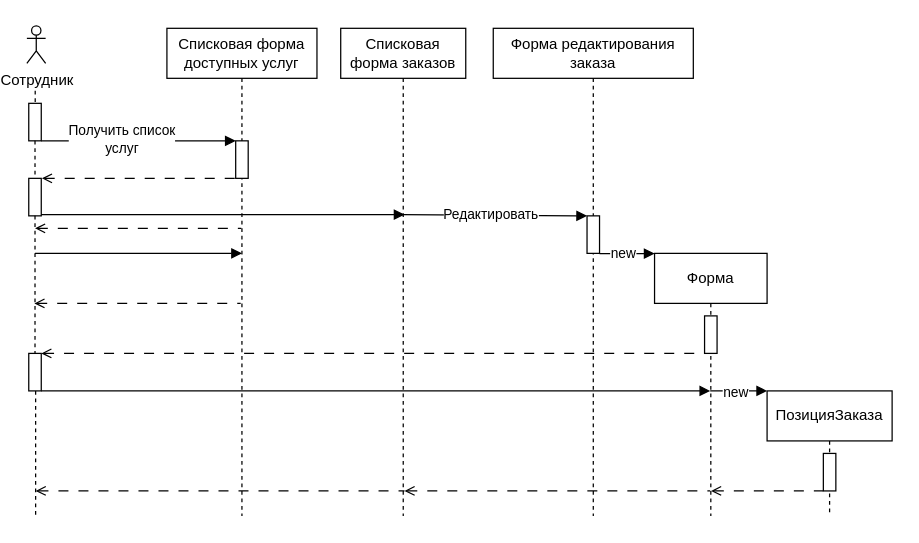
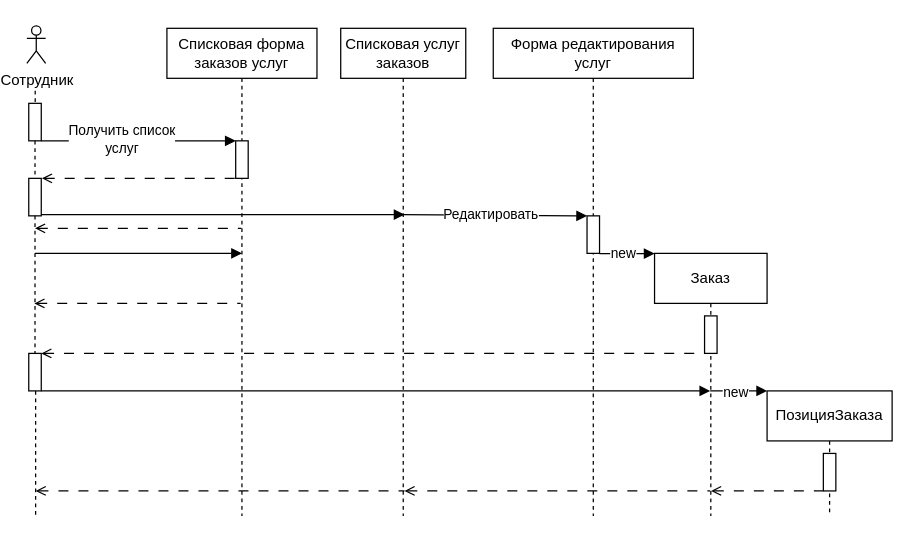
- <mxCell id="2" value="Списковая форма доступных услуг" style="shape=umlLifeline;perimeter=lifelinePerimeter;whiteSpace=wrap;html=1;container=0;dropTarget=0;collapsible=0;recursiveResize=0;outlineConnect=0;portConstraint=eastwest;newEdgeStyle={&quot;edgeStyle&quot;:&quot;elbowEdgeStyle&quot;,&quot;elbow&quot;:&quot;vertical&quot;,&quot;curved&quot;:0,&quot;rounded&quot;:0};" parent="1" vertex="1"><mxGeometry x="132" y="22" width="120" height="390" as="geometry" /></mxCell>
+ <mxCell id="2" value="Списковая форма заказов услуг" style="shape=umlLifeline;perimeter=lifelinePerimeter;whiteSpace=wrap;html=1;container=0;dropTarget=0;collapsible=0;recursiveResize=0;outlineConnect=0;portConstraint=eastwest;newEdgeStyle={&quot;edgeStyle&quot;:&quot;elbowEdgeStyle&quot;,&quot;elbow&quot;:&quot;vertical&quot;,&quot;curved&quot;:0,&quot;rounded&quot;:0};" parent="1" vertex="1"><mxGeometry x="132" y="22" width="120" height="390" as="geometry" /></mxCell>
- <mxCell id="4" value="Списковая форма заказов" style="shape=umlLifeline;perimeter=lifelinePerimeter;whiteSpace=wrap;html=1;container=0;dropTarget=0;collapsible=0;recursiveResize=0;outlineConnect=0;portConstraint=eastwest;newEdgeStyle={&quot;edgeStyle&quot;:&quot;elbowEdgeStyle&quot;,&quot;elbow&quot;:&quot;vertical&quot;,&quot;curved&quot;:0,&quot;rounded&quot;:0};" parent="1" vertex="1"><mxGeometry x="271" y="22" width="100" height="390" as="geometry" /></mxCell>
+ <mxCell id="4" value="Списковая услуг заказов" style="shape=umlLifeline;perimeter=lifelinePerimeter;whiteSpace=wrap;html=1;container=0;dropTarget=0;collapsible=0;recursiveResize=0;outlineConnect=0;portConstraint=eastwest;newEdgeStyle={&quot;edgeStyle&quot;:&quot;elbowEdgeStyle&quot;,&quot;elbow&quot;:&quot;vertical&quot;,&quot;curved&quot;:0,&quot;rounded&quot;:0};" parent="1" vertex="1"><mxGeometry x="271" y="22" width="100" height="390" as="geometry" /></mxCell>
- <mxCell id="7" value="Форма редактирования заказа" style="shape=umlLifeline;perimeter=lifelinePerimeter;whiteSpace=wrap;html=1;container=0;dropTarget=0;collapsible=0;recursiveResize=0;outlineConnect=0;portConstraint=eastwest;newEdgeStyle={&quot;edgeStyle&quot;:&quot;elbowEdgeStyle&quot;,&quot;elbow&quot;:&quot;vertical&quot;,&quot;curved&quot;:0,&quot;rounded&quot;:0};" vertex="1" parent="1"><mxGeometry x="393" y="22" width="160" height="390" as="geometry" /></mxCell>
+ <mxCell id="7" value="Форма редактирования услуг" style="shape=umlLifeline;perimeter=lifelinePerimeter;whiteSpace=wrap;html=1;container=0;dropTarget=0;collapsible=0;recursiveResize=0;outlineConnect=0;portConstraint=eastwest;newEdgeStyle={&quot;edgeStyle&quot;:&quot;elbowEdgeStyle&quot;,&quot;elbow&quot;:&quot;vertical&quot;,&quot;curved&quot;:0,&quot;rounded&quot;:0};" vertex="1" parent="1"><mxGeometry x="393" y="22" width="160" height="390" as="geometry" /></mxCell>
- <mxCell id="19" value="Форма" style="shape=umlLifeline;perimeter=lifelinePerimeter;whiteSpace=wrap;html=1;container=0;dropTarget=0;collapsible=0;recursiveResize=0;outlineConnect=0;portConstraint=eastwest;newEdgeStyle={&quot;edgeStyle&quot;:&quot;elbowEdgeStyle&quot;,&quot;elbow&quot;:&quot;vertical&quot;,&quot;curved&quot;:0,&quot;rounded&quot;:0};movable=1;resizable=1;rotatable=1;deletable=1;editable=1;locked=0;connectable=1;" vertex="1" parent="1"><mxGeometry x="522" y="202" width="90" height="210" as="geometry" /></mxCell>
+ <mxCell id="19" value="Заказ" style="shape=umlLifeline;perimeter=lifelinePerimeter;whiteSpace=wrap;html=1;container=0;dropTarget=0;collapsible=0;recursiveResize=0;outlineConnect=0;portConstraint=eastwest;newEdgeStyle={&quot;edgeStyle&quot;:&quot;elbowEdgeStyle&quot;,&quot;elbow&quot;:&quot;vertical&quot;,&quot;curved&quot;:0,&quot;rounded&quot;:0};movable=1;resizable=1;rotatable=1;deletable=1;editable=1;locked=0;connectable=1;" vertex="1" parent="1"><mxGeometry x="522" y="202" width="90" height="210" as="geometry" /></mxCell>
